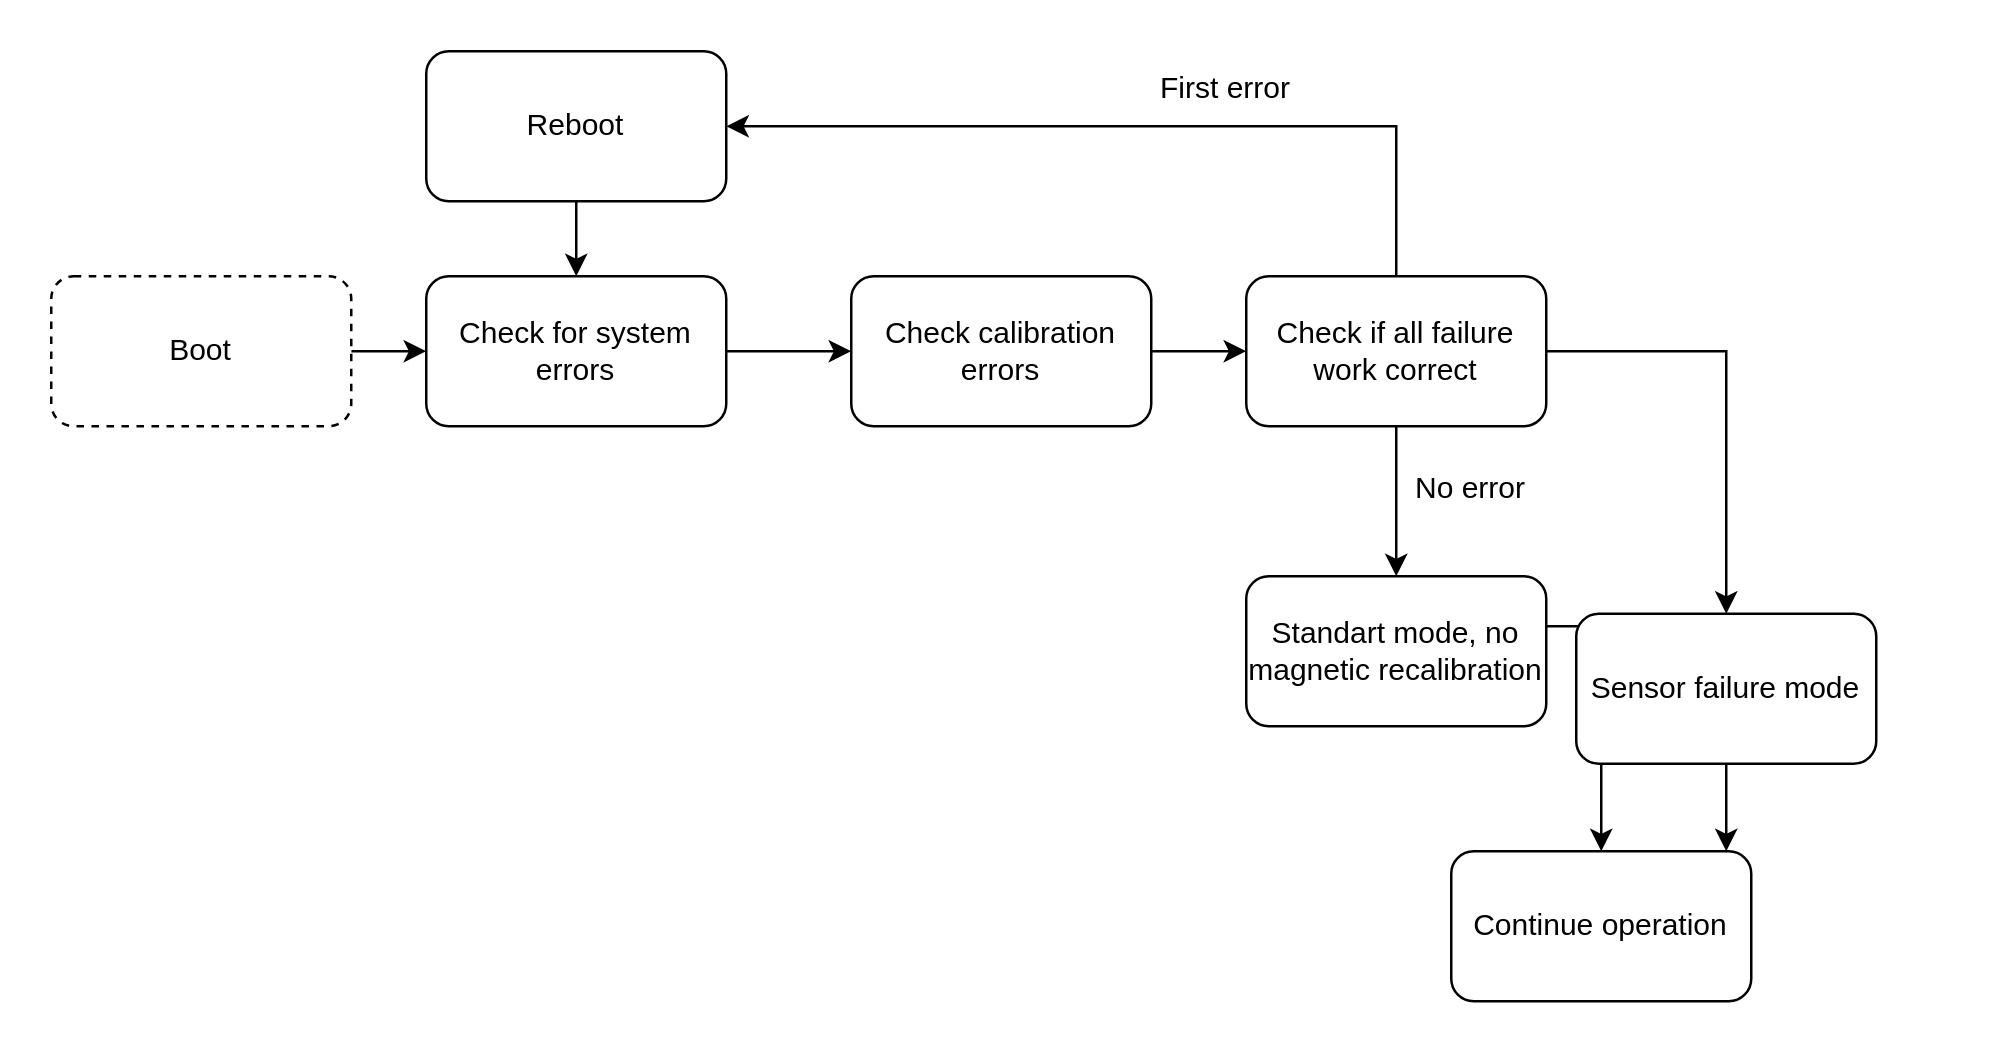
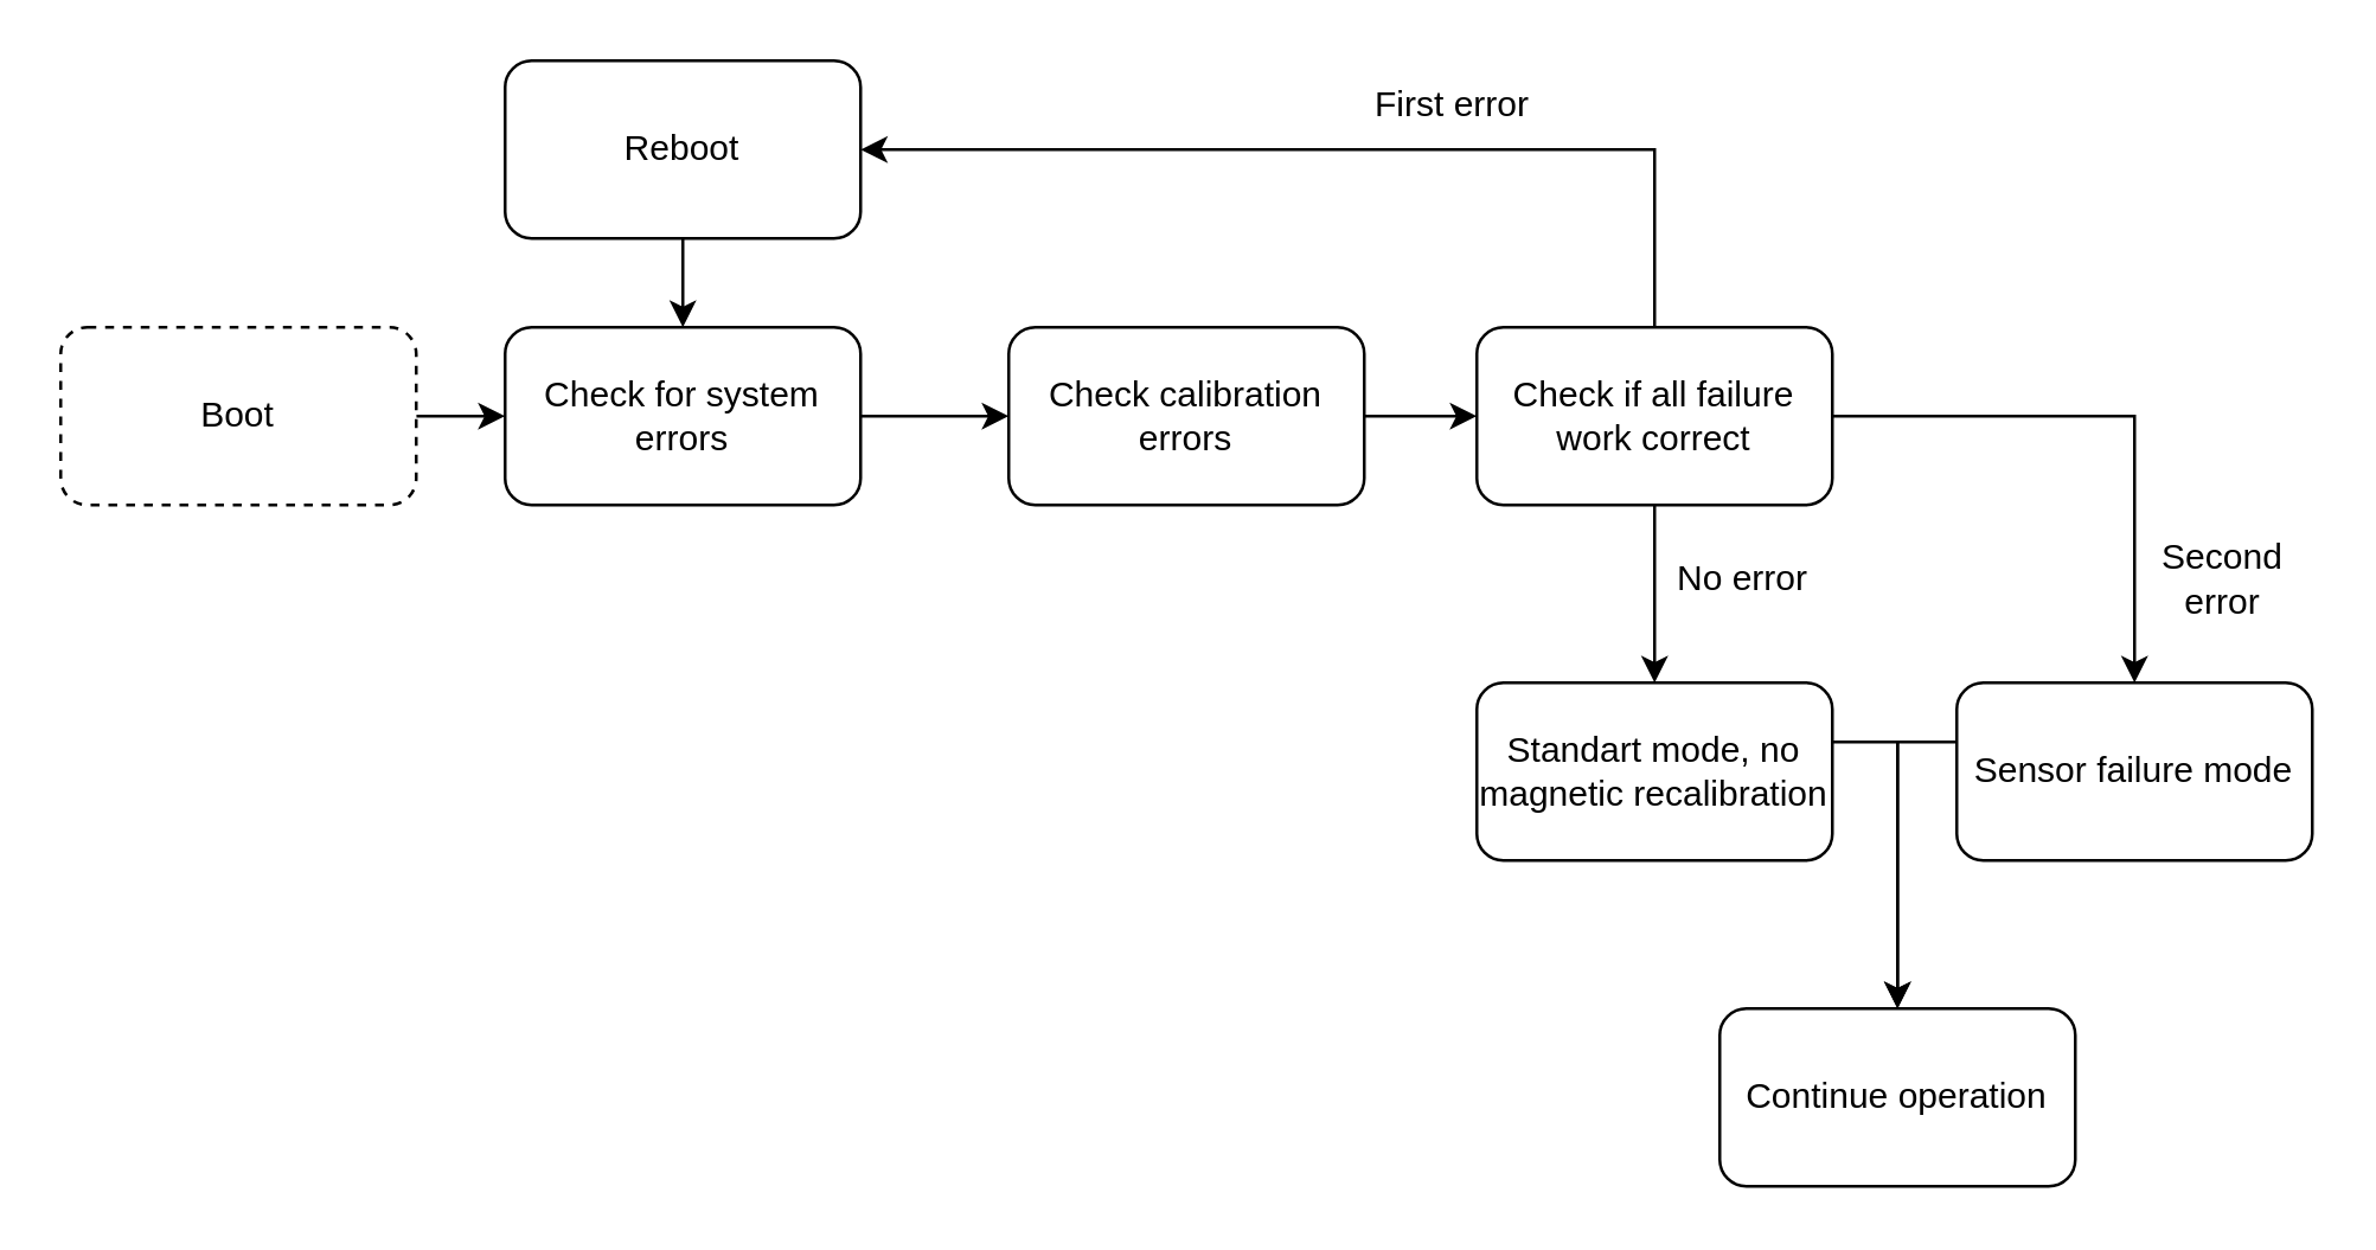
+ <mxCell id="20" value="Second error" style="text;html=1;align=center;verticalAlign=middle;whiteSpace=wrap;rounded=0;" vertex="1" parent="1"><mxGeometry x="720" y="180" width="60" height="30" as="geometry" /></mxCell>
- <mxCell id="17" value="Sensor failure mode" style="rounded=1;whiteSpace=wrap;html=1;" vertex="1" parent="1"><mxGeometry x="630" y="245" width="120" height="60" as="geometry" /></mxCell>
+ <mxCell id="17" value="Sensor failure mode" style="rounded=1;whiteSpace=wrap;html=1;" vertex="1" parent="1"><mxGeometry x="660" y="230" width="120" height="60" as="geometry" /></mxCell>
